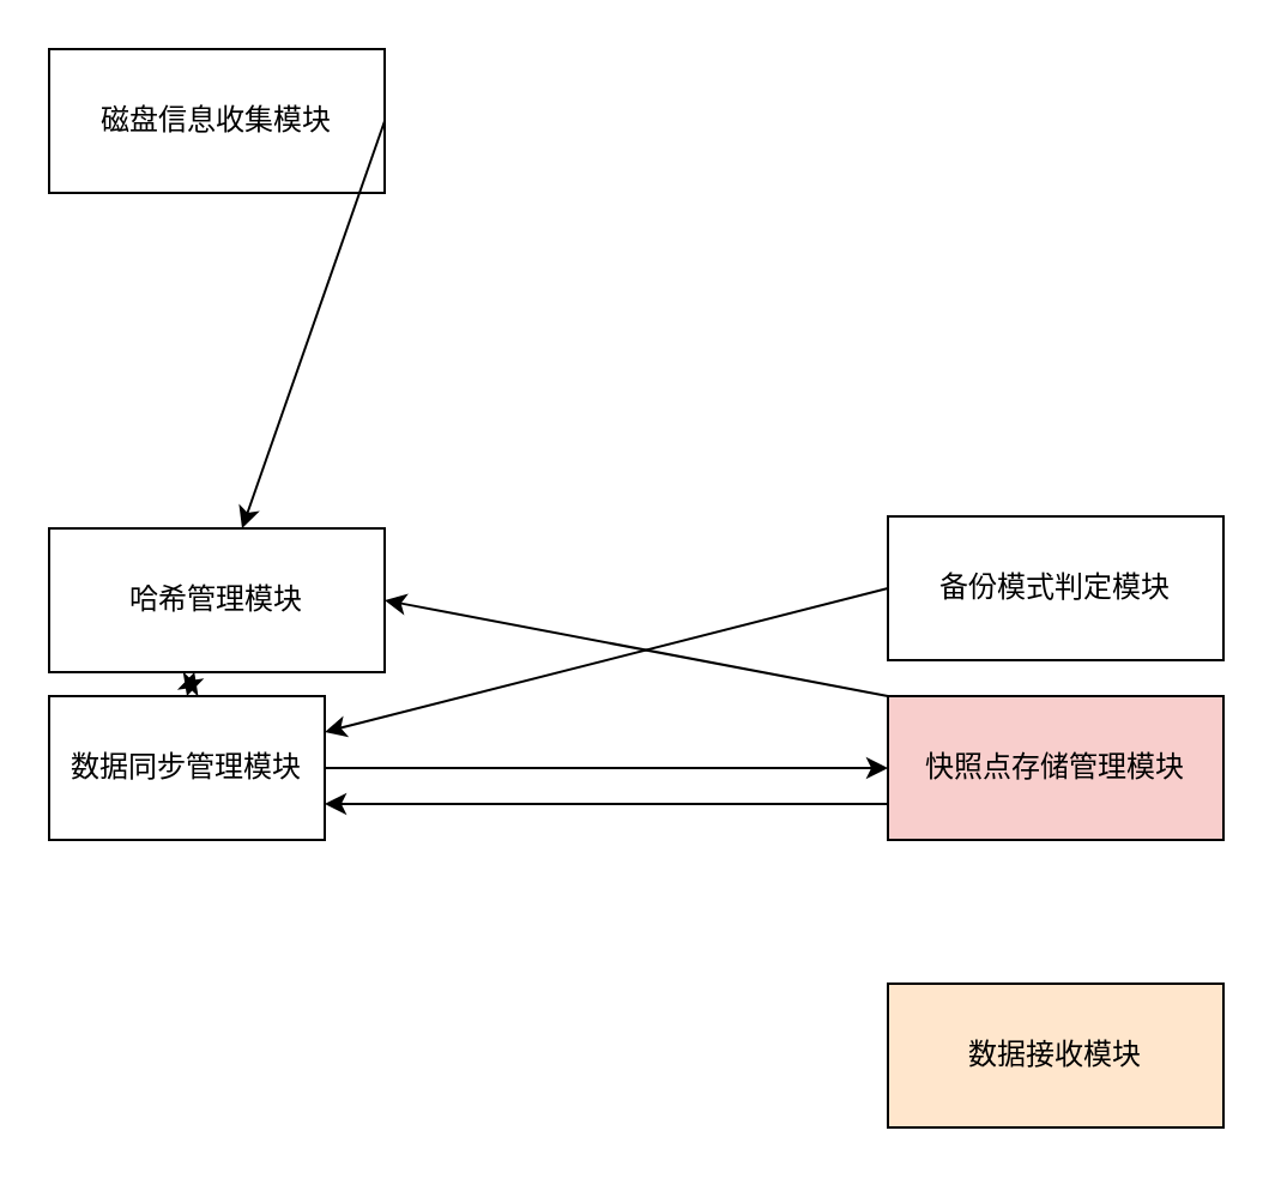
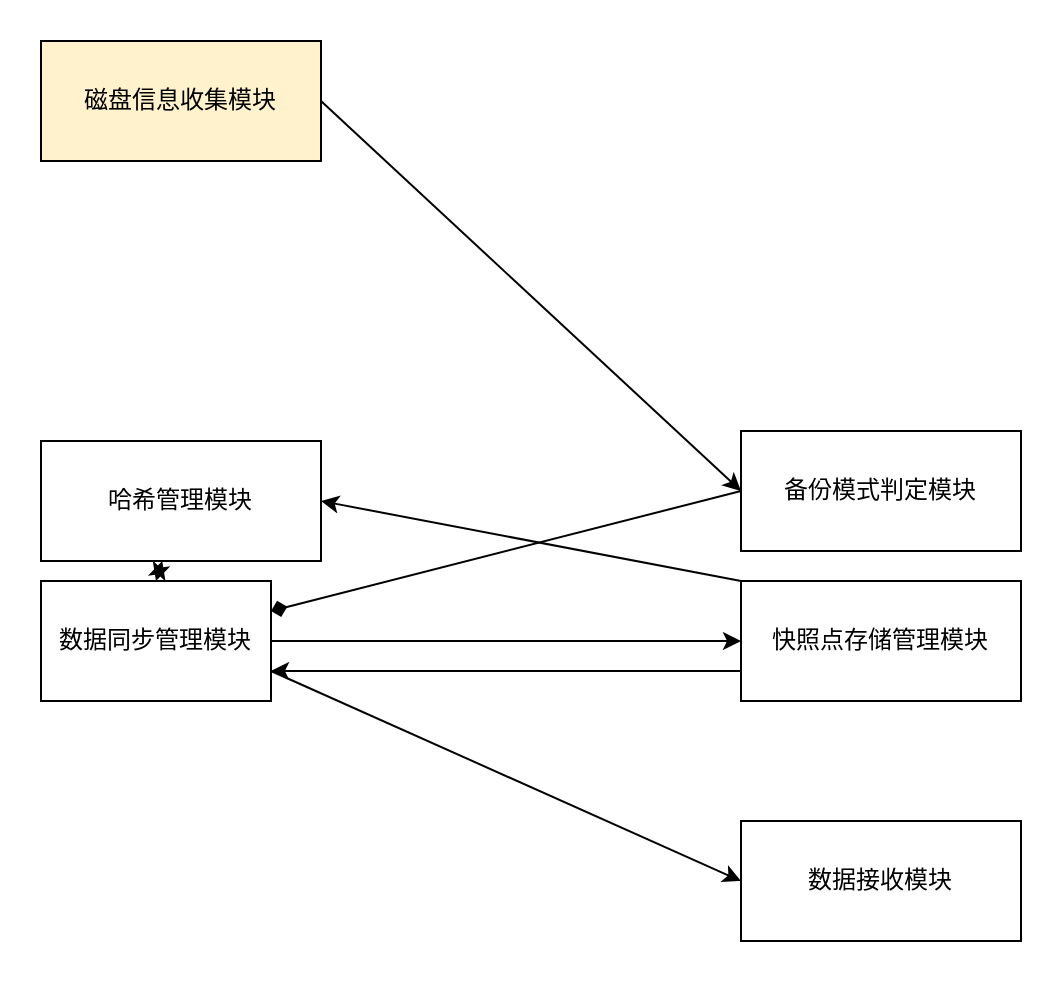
- <mxCell id="2" value="磁盘信息收集模块" style="rounded=0;whiteSpace=wrap;html=1;align=center;" vertex="1" parent="1"><mxGeometry x="20" y="20" width="140" height="60" as="geometry" /></mxCell>
+ <mxCell id="2" value="磁盘信息收集模块" style="rounded=0;whiteSpace=wrap;html=1;align=center;fillColor=#fff2cc;" vertex="1" parent="1"><mxGeometry x="20" y="20" width="140" height="60" as="geometry" /></mxCell>
- <mxCell id="8" value="" style="endArrow=classic;html=1;rounded=0;exitX=1;exitY=0.5;exitDx=0;exitDy=0;" edge="1" parent="1" source="2" target="6"><mxGeometry width="50" height="50" relative="1" as="geometry"><mxPoint x="260" y="190" as="sourcePoint" /><mxPoint x="310" y="140" as="targetPoint" /></mxGeometry></mxCell>
+ <mxCell id="8" value="" style="endArrow=classic;html=1;rounded=0;exitX=1;exitY=0.5;exitDx=0;exitDy=0;entryX=0;entryY=0.5;entryDx=0;entryDy=0;" edge="1" parent="1" source="2" target="3"><mxGeometry width="50" height="50" relative="1" as="geometry"><mxPoint x="260" y="190" as="sourcePoint" /><mxPoint x="310" y="140" as="targetPoint" /></mxGeometry></mxCell>
- <mxCell id="9" value="" style="endArrow=classic;html=1;rounded=0;exitX=0;exitY=0.5;exitDx=0;exitDy=0;entryX=1;entryY=0.25;entryDx=0;entryDy=0;" edge="1" parent="1" source="3" target="4"><mxGeometry width="50" height="50" relative="1" as="geometry"><mxPoint x="260" y="190" as="sourcePoint" /><mxPoint x="310" y="140" as="targetPoint" /></mxGeometry></mxCell>
+ <mxCell id="9" value="" style="endArrow=diamond;html=1;rounded=0;exitX=0;exitY=0.5;exitDx=0;exitDy=0;entryX=1;entryY=0.25;entryDx=0;entryDy=0;" edge="1" parent="1" source="3" target="4"><mxGeometry width="50" height="50" relative="1" as="geometry"><mxPoint x="260" y="190" as="sourcePoint" /><mxPoint x="310" y="140" as="targetPoint" /></mxGeometry></mxCell>
- <mxCell id="5" value="快照点存储管理模块" style="rounded=0;whiteSpace=wrap;html=1;fillColor=#f8cecc;" vertex="1" parent="1"><mxGeometry x="370" y="290" width="140" height="60" as="geometry" /></mxCell>
+ <mxCell id="5" value="快照点存储管理模块" style="rounded=0;whiteSpace=wrap;html=1;" vertex="1" parent="1"><mxGeometry x="370" y="290" width="140" height="60" as="geometry" /></mxCell>
+ <mxCell id="12" value="" style="endArrow=classic;html=1;rounded=0;exitX=1;exitY=0.75;exitDx=0;exitDy=0;entryX=0;entryY=0.5;entryDx=0;entryDy=0;" edge="1" parent="1" source="4" target="7"><mxGeometry width="50" height="50" relative="1" as="geometry"><mxPoint x="260" y="190" as="sourcePoint" /><mxPoint x="310" y="140" as="targetPoint" /></mxGeometry></mxCell>
- <mxCell id="7" value="数据接收模块" style="rounded=0;whiteSpace=wrap;html=1;fillColor=#ffe6cc;" vertex="1" parent="1"><mxGeometry x="370" y="410" width="140" height="60" as="geometry" /></mxCell>
+ <mxCell id="7" value="数据接收模块" style="rounded=0;whiteSpace=wrap;html=1;" vertex="1" parent="1"><mxGeometry x="370" y="410" width="140" height="60" as="geometry" /></mxCell>
